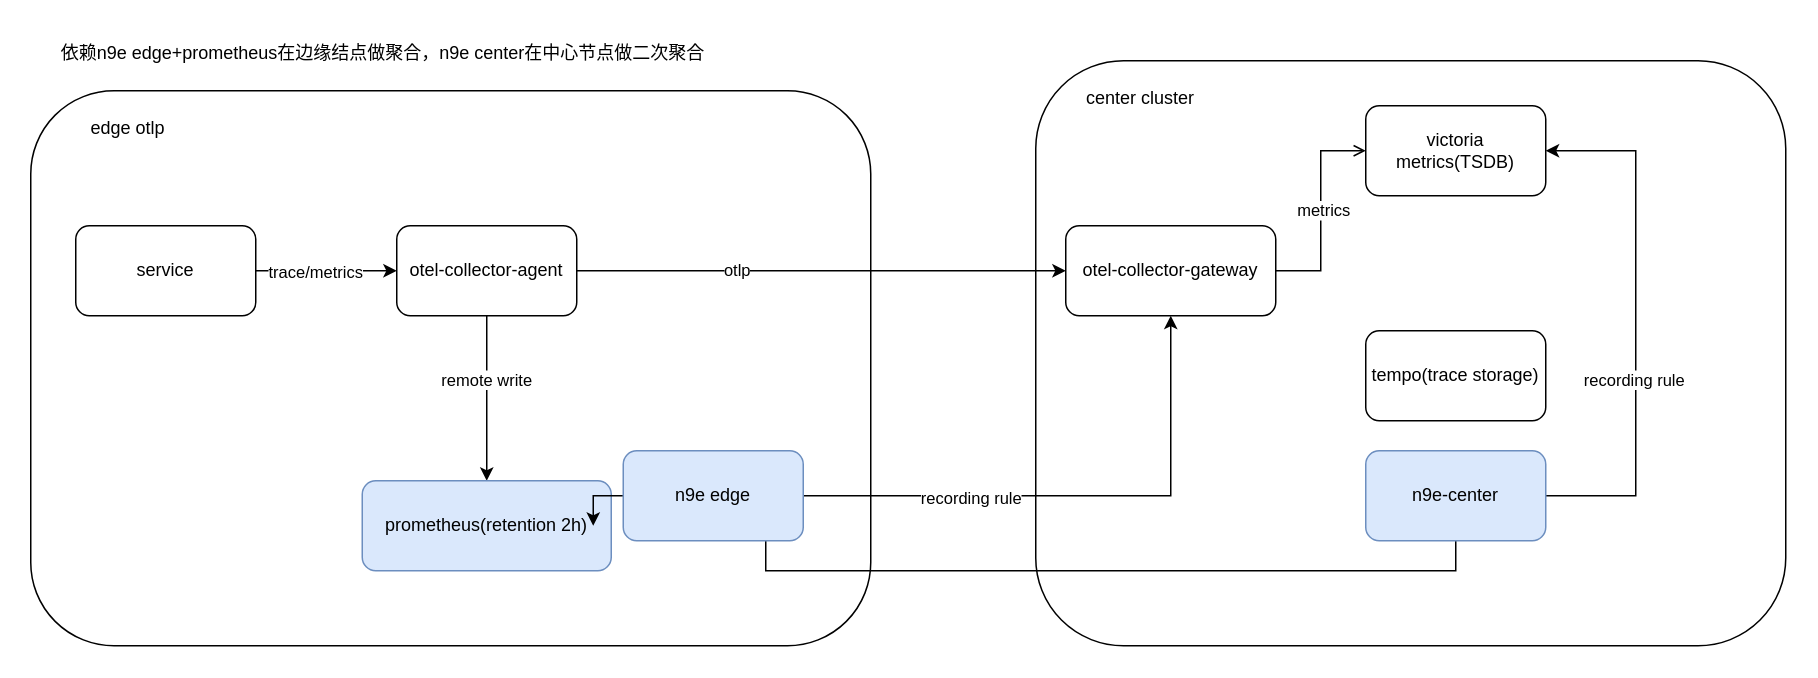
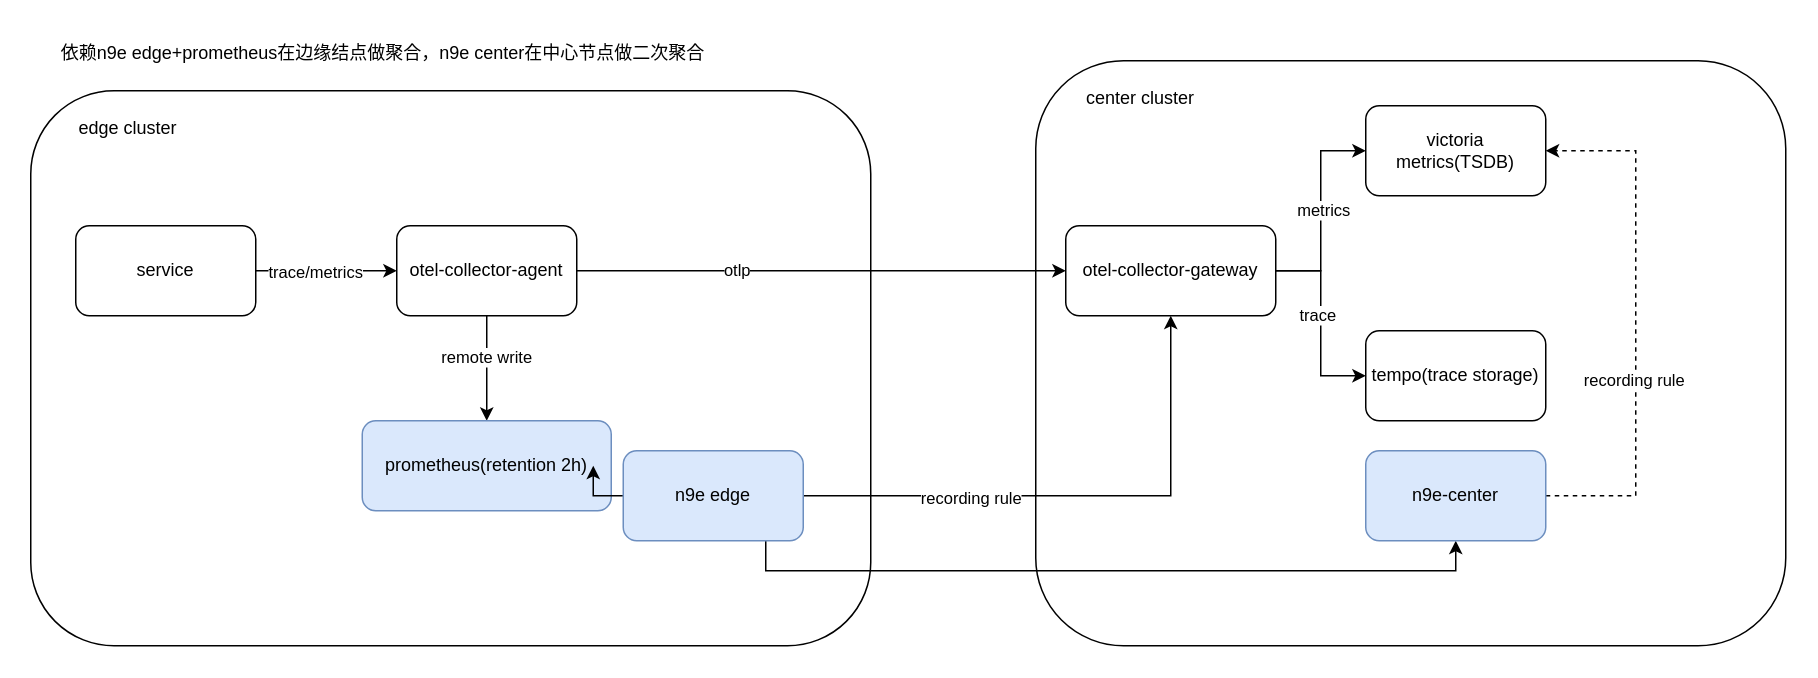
- <mxCell id="17" value="edge otlp" style="text;html=1;align=center;verticalAlign=middle;whiteSpace=wrap;rounded=0;" vertex="1" parent="1"><mxGeometry x="40" y="70" width="90" height="30" as="geometry" /></mxCell>
+ <mxCell id="17" value="edge cluster" style="text;html=1;align=center;verticalAlign=middle;whiteSpace=wrap;rounded=0;" vertex="1" parent="1"><mxGeometry x="40" y="70" width="90" height="30" as="geometry" /></mxCell>
- <mxCell id="12" style="edgeStyle=orthogonalEdgeStyle;rounded=0;orthogonalLoop=1;jettySize=auto;html=1;entryX=0;entryY=0.5;entryDx=0;entryDy=0;endArrow=open;" edge="1" parent="1" source="16" target="18"><mxGeometry relative="1" as="geometry" /></mxCell>
+ <mxCell id="12" style="edgeStyle=orthogonalEdgeStyle;rounded=0;orthogonalLoop=1;jettySize=auto;html=1;entryX=0;entryY=0.5;entryDx=0;entryDy=0;" edge="1" parent="1" source="16" target="18"><mxGeometry relative="1" as="geometry" /></mxCell>
- <mxCell id="27" style="edgeStyle=orthogonalEdgeStyle;rounded=0;orthogonalLoop=1;jettySize=auto;html=1;entryX=1;entryY=0.5;entryDx=0;entryDy=0;" edge="1" parent="1" source="29" target="18"><mxGeometry relative="1" as="geometry"><Array as="points"><mxPoint x="1090" y="330" /><mxPoint x="1090" y="100" /></Array></mxGeometry></mxCell>
+ <mxCell id="27" style="edgeStyle=orthogonalEdgeStyle;rounded=0;orthogonalLoop=1;jettySize=auto;html=1;entryX=1;entryY=0.5;entryDx=0;entryDy=0;dashed=1;" edge="1" parent="1" source="29" target="18"><mxGeometry relative="1" as="geometry"><Array as="points"><mxPoint x="1090" y="330" /><mxPoint x="1090" y="100" /></Array></mxGeometry></mxCell>
+ <mxCell id="14" style="edgeStyle=orthogonalEdgeStyle;rounded=0;orthogonalLoop=1;jettySize=auto;html=1;entryX=0;entryY=0.5;entryDx=0;entryDy=0;" edge="1" parent="1" source="16" target="19"><mxGeometry relative="1" as="geometry" /></mxCell>
+ <mxCell id="15" value="trace" style="edgeLabel;html=1;align=center;verticalAlign=middle;resizable=0;points=[];" vertex="1" connectable="0" parent="14"><mxGeometry x="-0.1" y="-3" relative="1" as="geometry"><mxPoint as="offset" /></mxGeometry></mxCell>
- <mxCell id="21" value="prometheus(retention 2h)" style="rounded=1;whiteSpace=wrap;html=1;fillColor=#dae8fc;strokeColor=#6c8ebf;" vertex="1" parent="1"><mxGeometry x="241" y="320" width="166" height="60" as="geometry" /></mxCell>
+ <mxCell id="21" value="prometheus(retention 2h)" style="rounded=1;whiteSpace=wrap;html=1;fillColor=#dae8fc;strokeColor=#6c8ebf;" vertex="1" parent="1"><mxGeometry x="241" y="280" width="166" height="60" as="geometry" /></mxCell>
- <mxCell id="25" style="edgeStyle=orthogonalEdgeStyle;rounded=0;orthogonalLoop=1;jettySize=auto;html=1;entryX=0.5;entryY=1;entryDx=0;entryDy=0;endArrow=none;" edge="1" parent="1" source="26" target="29"><mxGeometry relative="1" as="geometry"><Array as="points"><mxPoint x="510" y="380" /></Array></mxGeometry></mxCell>
+ <mxCell id="25" style="edgeStyle=orthogonalEdgeStyle;rounded=0;orthogonalLoop=1;jettySize=auto;html=1;entryX=0.5;entryY=1;entryDx=0;entryDy=0;" edge="1" parent="1" source="26" target="29"><mxGeometry relative="1" as="geometry"><Array as="points"><mxPoint x="510" y="380" /></Array></mxGeometry></mxCell>
